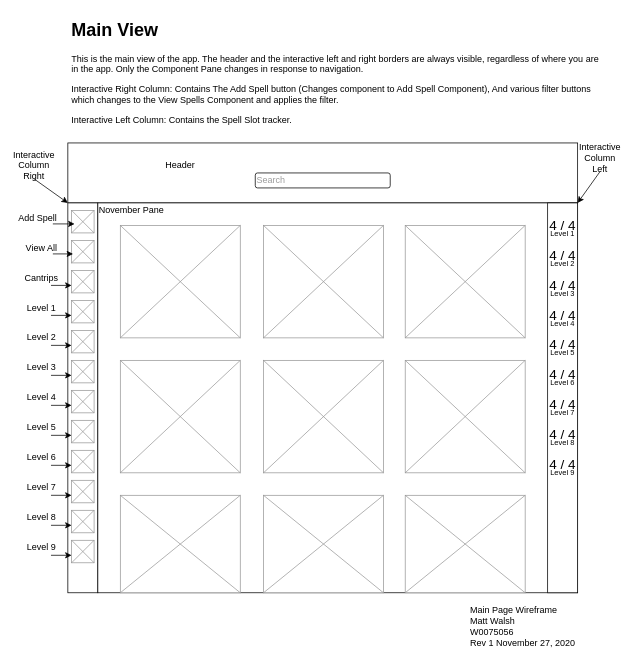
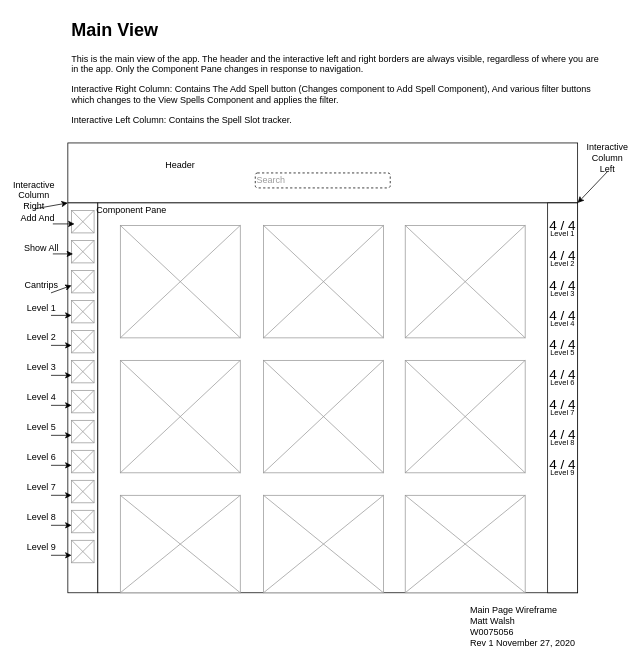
- <mxCell id="74" value="Interactive Column Left" style="text;html=1;strokeColor=none;fillColor=none;align=center;verticalAlign=middle;whiteSpace=wrap;rounded=0;" vertex="1" parent="1"><mxGeometry x="775" y="200" width="50" height="20" as="geometry" /></mxCell>
+ <mxCell id="74" value="Interactive Column Left" style="text;html=1;strokeColor=none;fillColor=none;align=center;verticalAlign=middle;whiteSpace=wrap;rounded=0;" vertex="1" parent="1"><mxGeometry x="785" y="200" width="50" height="20" as="geometry" /></mxCell>
- <mxCell id="72" value="Interactive Column Right" style="text;html=1;strokeColor=none;fillColor=none;align=center;verticalAlign=middle;whiteSpace=wrap;rounded=0;" vertex="1" parent="1"><mxGeometry x="20" y="210" width="50" height="20" as="geometry" /></mxCell>
+ <mxCell id="72" value="Interactive Column Right" style="text;html=1;strokeColor=none;fillColor=none;align=center;verticalAlign=middle;whiteSpace=wrap;rounded=0;" vertex="1" parent="1"><mxGeometry x="20" y="250" width="50" height="20" as="geometry" /></mxCell>
- <mxCell id="5" value="&lt;font color=&quot;#9c9c9c&quot;&gt;Search&lt;/font&gt;" style="rounded=1;whiteSpace=wrap;html=1;align=left;" vertex="1" parent="1"><mxGeometry x="340" y="230" width="180" height="20" as="geometry" /></mxCell>
+ <mxCell id="5" value="&lt;font color=&quot;#9c9c9c&quot;&gt;Search&lt;/font&gt;" style="rounded=1;whiteSpace=wrap;html=1;align=left;dashed=1;" vertex="1" parent="1"><mxGeometry x="340" y="230" width="180" height="20" as="geometry" /></mxCell>
- <mxCell id="76" value="November Pane" style="text;html=1;strokeColor=none;fillColor=none;align=center;verticalAlign=middle;whiteSpace=wrap;rounded=0;" vertex="1" parent="1"><mxGeometry x="120" y="270" width="110" height="20" as="geometry" /></mxCell>
+ <mxCell id="76" value="Component Pane" style="text;html=1;strokeColor=none;fillColor=none;align=center;verticalAlign=middle;whiteSpace=wrap;rounded=0;" vertex="1" parent="1"><mxGeometry x="120" y="270" width="110" height="20" as="geometry" /></mxCell>
- <mxCell id="10" value="Add Spell" style="text;html=1;strokeColor=none;fillColor=none;align=center;verticalAlign=middle;whiteSpace=wrap;rounded=0;" vertex="1" parent="1"><mxGeometry x="20" y="280" width="60" height="20" as="geometry" /></mxCell>
+ <mxCell id="10" value="Add And" style="text;html=1;strokeColor=none;fillColor=none;align=center;verticalAlign=middle;whiteSpace=wrap;rounded=0;" vertex="1" parent="1"><mxGeometry x="20" y="280" width="60" height="20" as="geometry" /></mxCell>
- <mxCell id="12" value="View All" style="text;html=1;strokeColor=none;fillColor=none;align=center;verticalAlign=middle;whiteSpace=wrap;rounded=0;" vertex="1" parent="1"><mxGeometry x="30" y="320" width="50" height="20" as="geometry" /></mxCell>
+ <mxCell id="12" value="Show All" style="text;html=1;strokeColor=none;fillColor=none;align=center;verticalAlign=middle;whiteSpace=wrap;rounded=0;" vertex="1" parent="1"><mxGeometry x="30" y="320" width="50" height="20" as="geometry" /></mxCell>
- <mxCell id="13" value="Cantrips" style="text;html=1;strokeColor=none;fillColor=none;align=center;verticalAlign=middle;whiteSpace=wrap;rounded=0;" vertex="1" parent="1"><mxGeometry x="30" y="360" width="50" height="20" as="geometry" /></mxCell>
+ <mxCell id="13" value="Cantrips" style="text;html=1;strokeColor=none;fillColor=none;align=center;verticalAlign=middle;whiteSpace=wrap;rounded=0;" vertex="1" parent="1"><mxGeometry x="30" y="370" width="50" height="20" as="geometry" /></mxCell>
